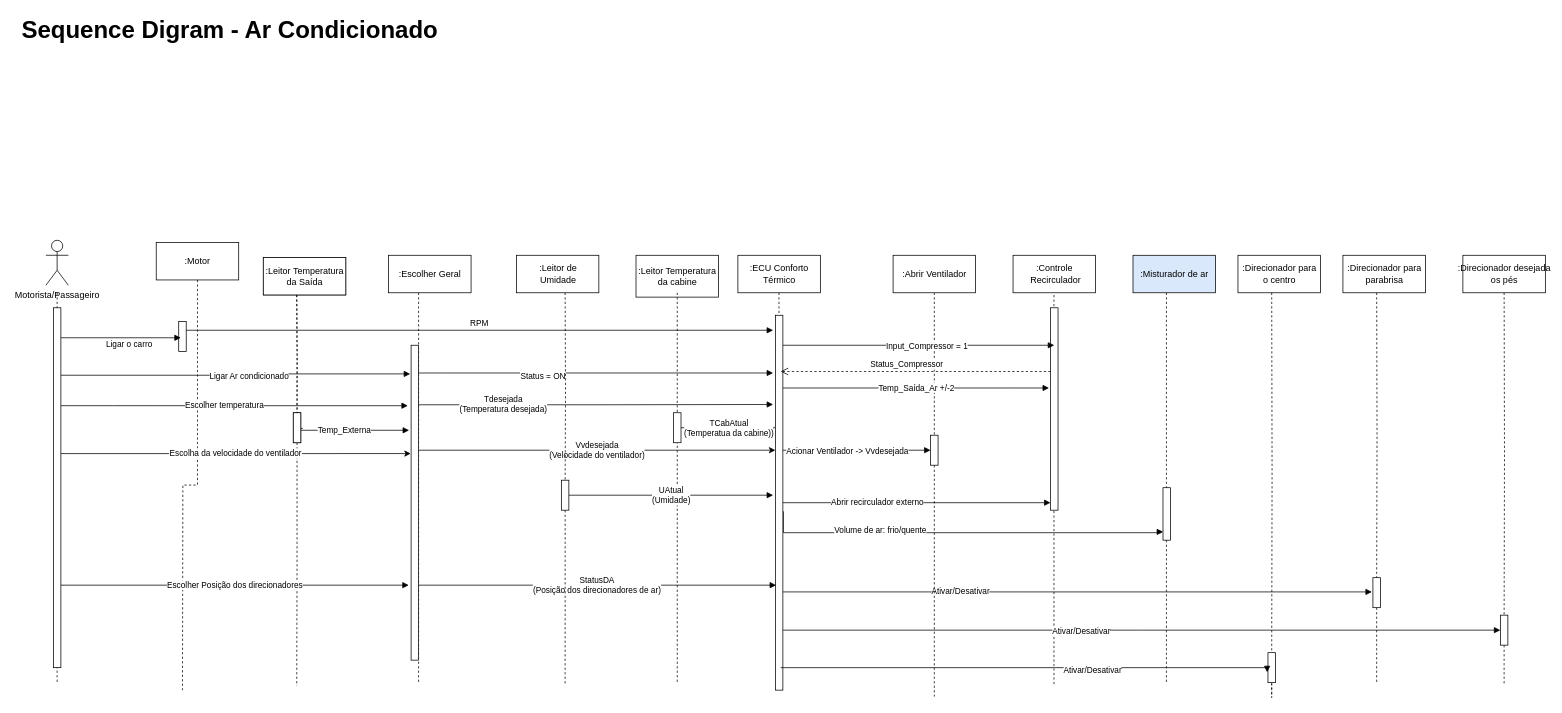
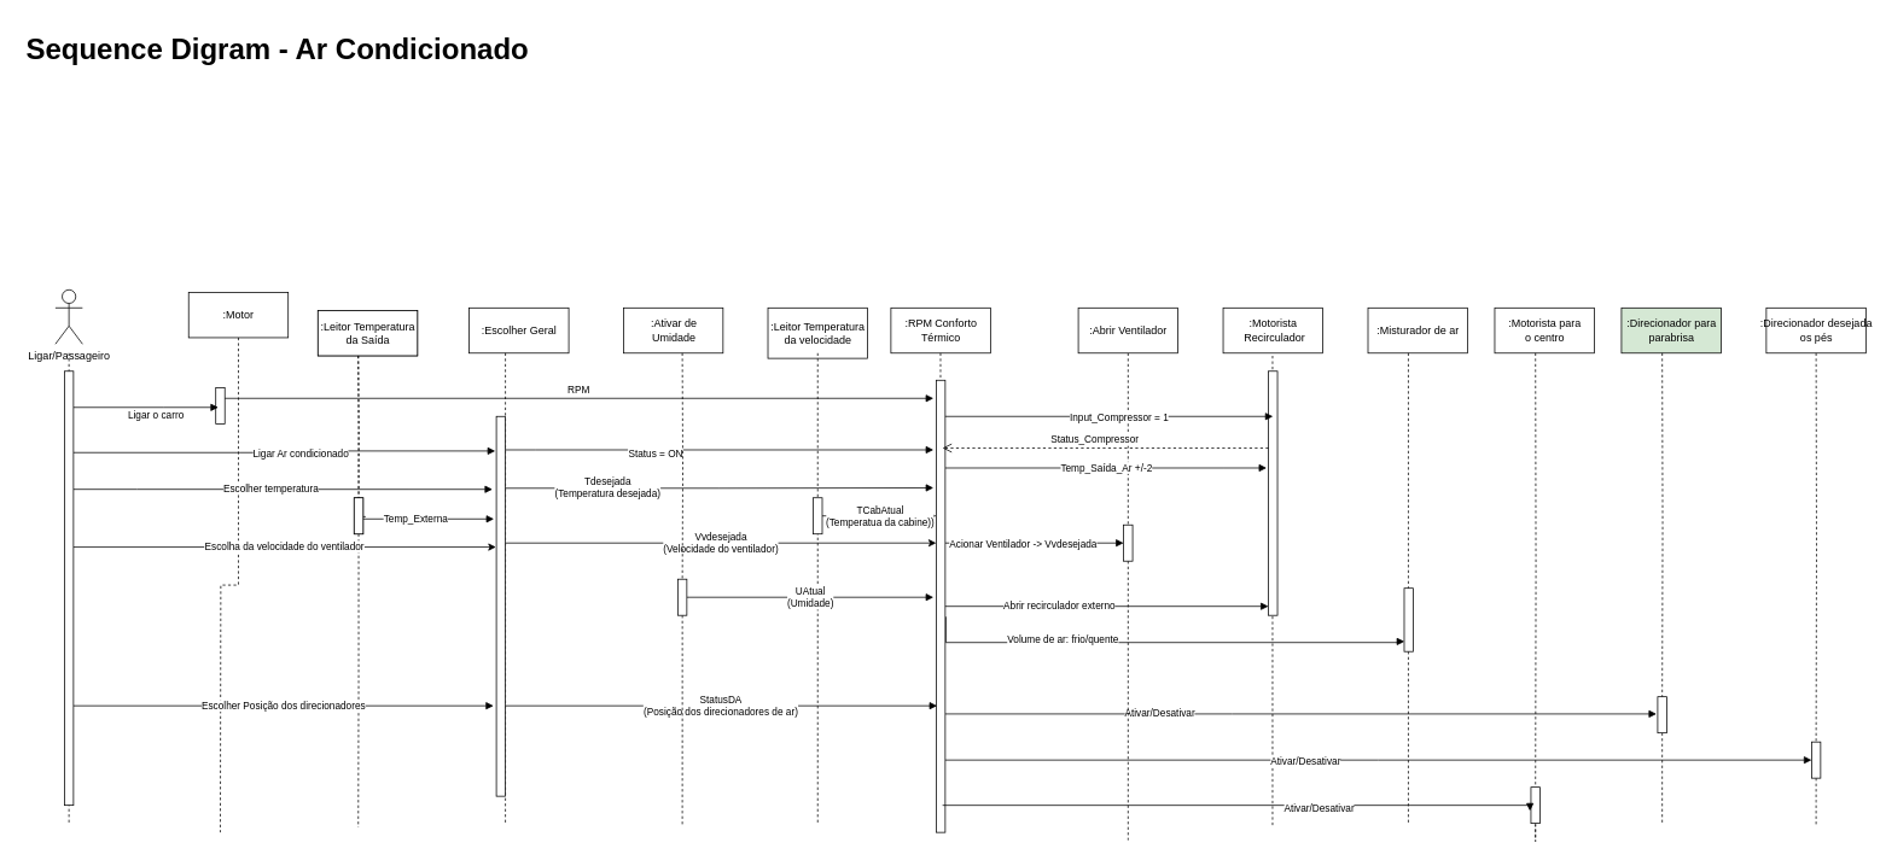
- <mxCell id="73" value="Sequence Digram - Ar Condicionado" style="text;html=1;align=center;verticalAlign=middle;resizable=0;points=[];autosize=1;strokeColor=none;fontSize=32;fontStyle=1" parent="1" vertex="1"><mxGeometry x="20" y="20" width="570" height="40" as="geometry" /></mxCell>
+ <mxCell id="73" value="Sequence Digram - Ar Condicionado" style="text;html=1;align=center;verticalAlign=middle;resizable=0;points=[];autosize=1;strokeColor=none;fontSize=32;fontStyle=1" parent="1" vertex="1"><mxGeometry x="20" y="35" width="570" height="40" as="geometry" /></mxCell>
- <mxCell id="7" value=":Leitor de &lt;br&gt;Umidade" style="html=1;" parent="1" vertex="1"><mxGeometry x="687.55" y="340" width="110" height="50" as="geometry" /></mxCell>
+ <mxCell id="7" value=":Ativar de &lt;br&gt;Umidade" style="html=1;" parent="1" vertex="1"><mxGeometry x="687.55" y="340" width="110" height="50" as="geometry" /></mxCell>
- <mxCell id="10" value=":ECU Conforto&lt;br&gt;Térmico" style="html=1;" parent="1" vertex="1"><mxGeometry x="983" y="340" width="110" height="50" as="geometry" /></mxCell>
+ <mxCell id="10" value=":RPM Conforto&lt;br&gt;Térmico" style="html=1;" parent="1" vertex="1"><mxGeometry x="983" y="340" width="110" height="50" as="geometry" /></mxCell>
- <mxCell id="12" value=":Controle&lt;br&gt;&amp;nbsp;Recirculador" style="html=1;" parent="1" vertex="1"><mxGeometry x="1350" y="340" width="110" height="50" as="geometry" /></mxCell>
+ <mxCell id="12" value=":Motorista&lt;br&gt;&amp;nbsp;Recirculador" style="html=1;" parent="1" vertex="1"><mxGeometry x="1350" y="340" width="110" height="50" as="geometry" /></mxCell>
- <mxCell id="14" value=":Misturador de ar" style="html=1;fillColor=#dae8fc;" parent="1" vertex="1"><mxGeometry x="1510" y="340" width="110" height="50" as="geometry" /></mxCell>
+ <mxCell id="14" value=":Misturador de ar" style="html=1;" parent="1" vertex="1"><mxGeometry x="1510" y="340" width="110" height="50" as="geometry" /></mxCell>
- <mxCell id="79" value=":Direcionador para&lt;br&gt;o centro" style="html=1;" vertex="1" parent="1"><mxGeometry x="1650" y="340" width="110" height="50" as="geometry" /></mxCell>
+ <mxCell id="79" value=":Motorista para&lt;br&gt;o centro" style="html=1;" vertex="1" parent="1"><mxGeometry x="1650" y="340" width="110" height="50" as="geometry" /></mxCell>
- <mxCell id="13" value=":Direcionador para&lt;br&gt;parabrisa" style="html=1;" parent="1" vertex="1"><mxGeometry x="1790" y="340" width="110" height="50" as="geometry" /></mxCell>
+ <mxCell id="13" value=":Direcionador para&lt;br&gt;parabrisa" style="html=1;fillColor=#d5e8d4;" parent="1" vertex="1"><mxGeometry x="1790" y="340" width="110" height="50" as="geometry" /></mxCell>
- <mxCell id="8" value=":Leitor Temperatura&lt;br&gt;da cabine" style="html=1;" parent="1" vertex="1"><mxGeometry x="847.12" y="340" width="110" height="55.8" as="geometry" /></mxCell>
+ <mxCell id="8" value=":Leitor Temperatura&lt;br&gt;da velocidade" style="html=1;" parent="1" vertex="1"><mxGeometry x="847.12" y="340" width="110" height="55.8" as="geometry" /></mxCell>
- <mxCell id="72" value="Motorista/Passageiro" style="shape=umlActor;verticalLabelPosition=bottom;verticalAlign=top;html=1;" parent="1" vertex="1"><mxGeometry x="60" y="320" width="30" height="60" as="geometry" /></mxCell>
+ <mxCell id="72" value="Ligar/Passageiro" style="shape=umlActor;verticalLabelPosition=bottom;verticalAlign=top;html=1;" parent="1" vertex="1"><mxGeometry x="60" y="320" width="30" height="60" as="geometry" /></mxCell>
